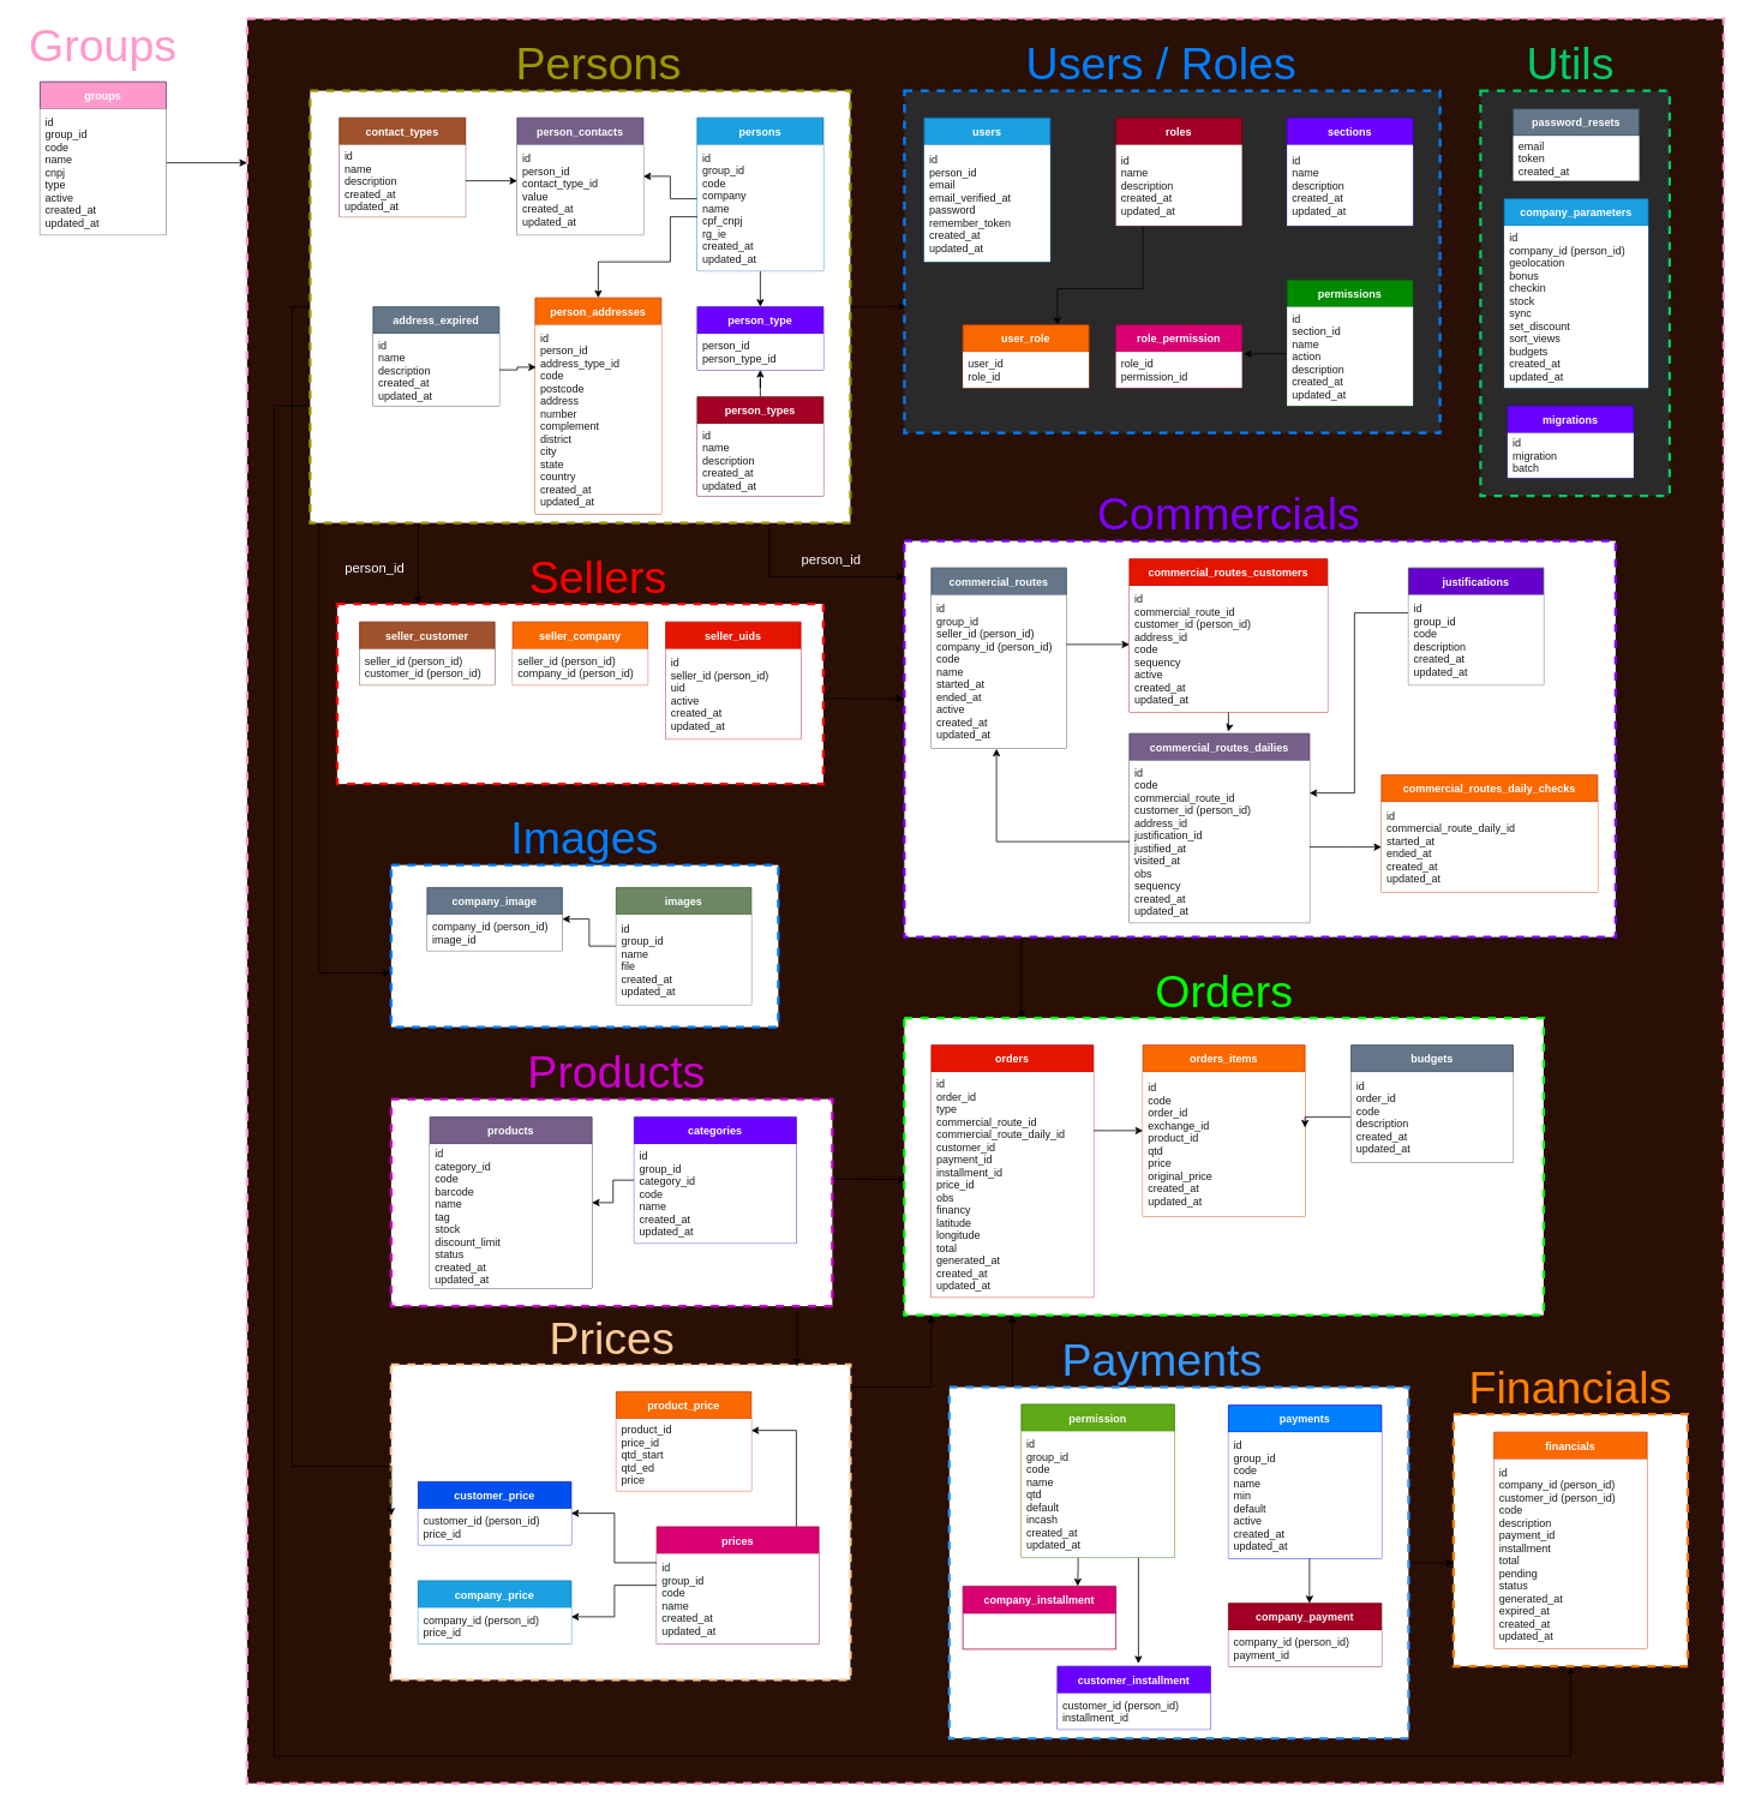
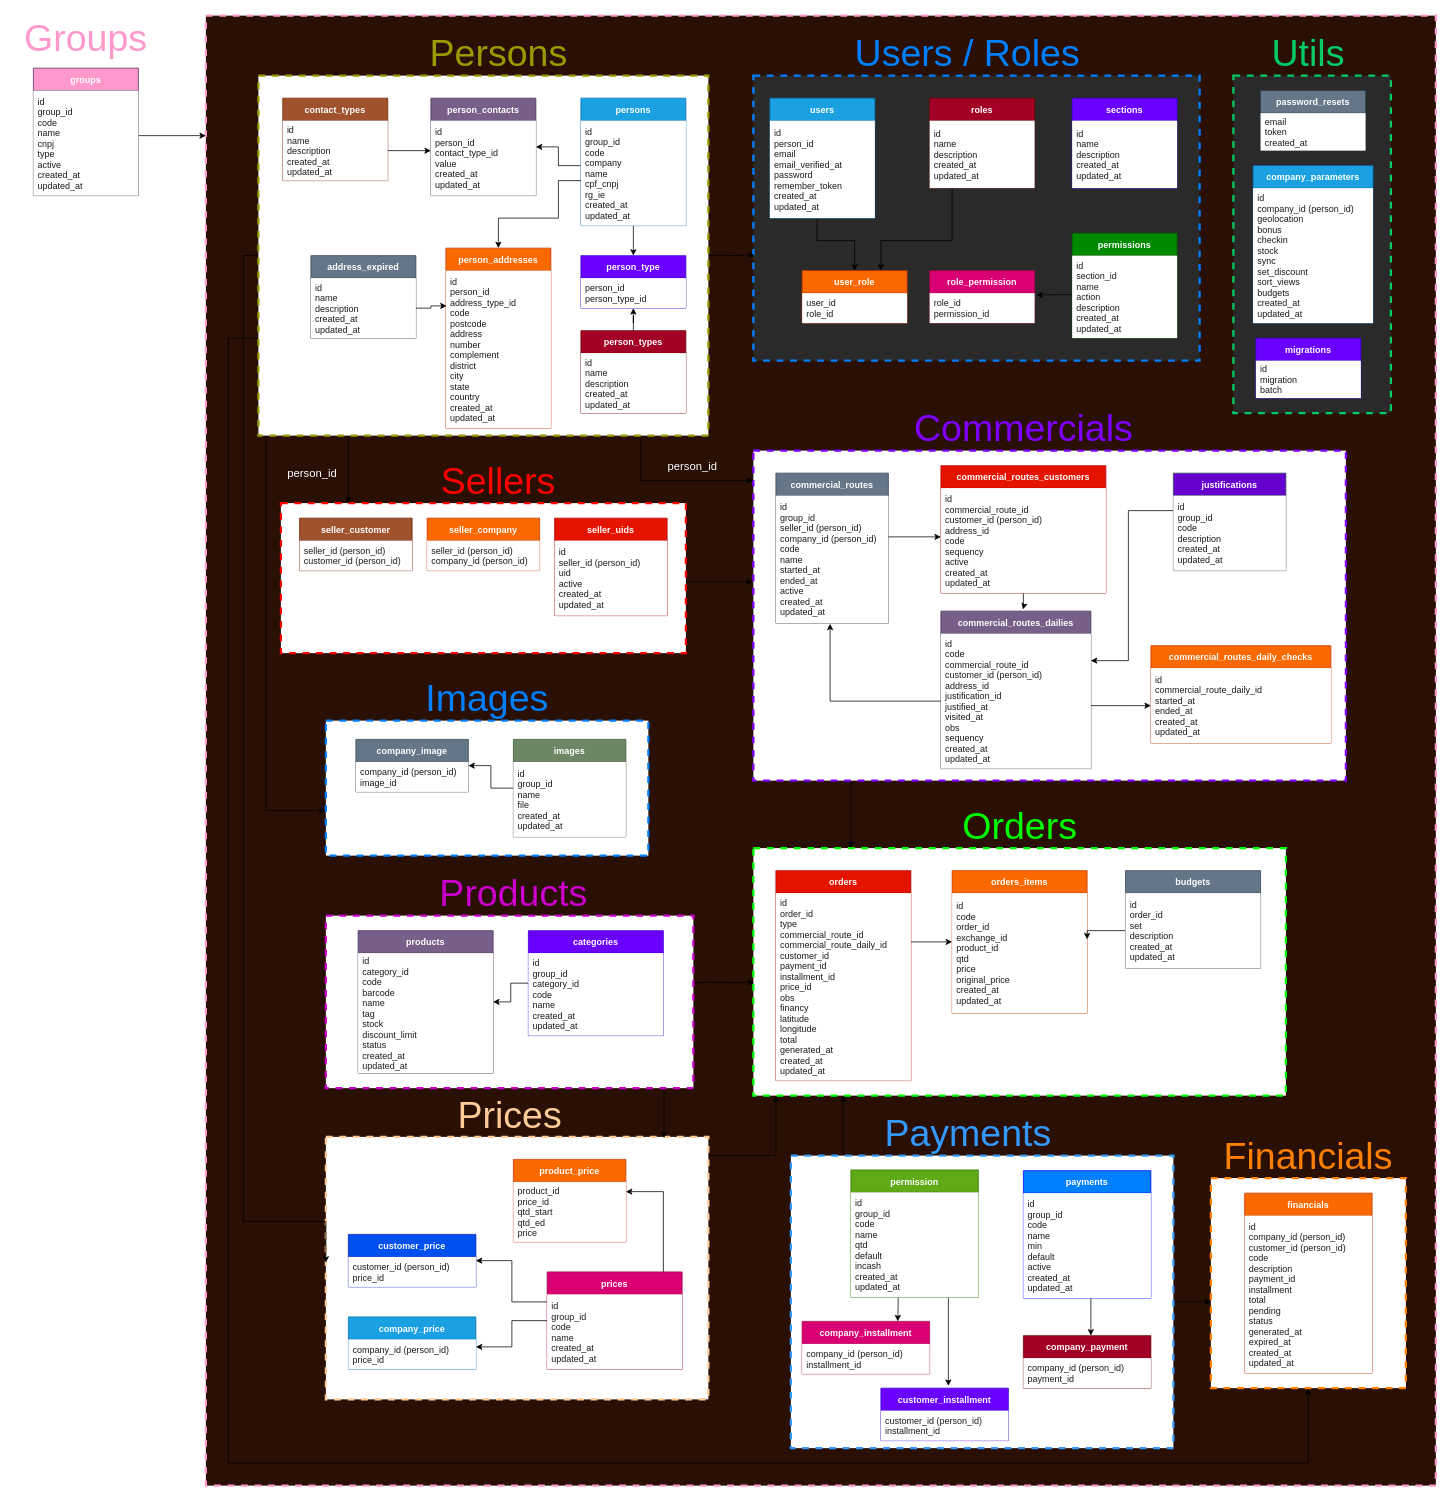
+ <mxCell id="21" style="edgeStyle=orthogonalEdgeStyle;rounded=0;orthogonalLoop=1;jettySize=auto;html=1;" parent="1" source="22" target="62" edge="1"><mxGeometry relative="1" as="geometry"><Array as="points"><mxPoint x="1089" y="320" /><mxPoint x="1139" y="320" /></Array></mxGeometry></mxCell>
- <mxCell id="130" value="id&#10;order_id&#10;code&#10;description&#10;created_at&#10;updated_at" style="text;strokeColor=none;align=left;verticalAlign=middle;spacingLeft=4;spacingRight=4;overflow=hidden;rotatable=0;points=[[0,0.5],[1,0.5]];portConstraint=eastwest;fontColor=#1A1A1A;fillColor=#FFFFFF;" parent="129" vertex="1"><mxGeometry y="30" width="180" height="100" as="geometry" /></mxCell>
+ <mxCell id="130" value="id&#10;order_id&#10;set&#10;description&#10;created_at&#10;updated_at" style="text;strokeColor=none;align=left;verticalAlign=middle;spacingLeft=4;spacingRight=4;overflow=hidden;rotatable=0;points=[[0,0.5],[1,0.5]];portConstraint=eastwest;fontColor=#1A1A1A;fillColor=#FFFFFF;" parent="129" vertex="1"><mxGeometry y="30" width="180" height="100" as="geometry" /></mxCell>
+ <mxCell id="121" value="company_id  (person_id)&#10;installment_id" style="text;strokeColor=none;align=left;verticalAlign=middle;spacingLeft=4;spacingRight=4;overflow=hidden;rotatable=0;points=[[0,0.5],[1,0.5]];portConstraint=eastwest;fontColor=#1A1A1A;fillColor=#FFFFFF;" parent="120" vertex="1"><mxGeometry y="30" width="170" height="40" as="geometry" /></mxCell>
